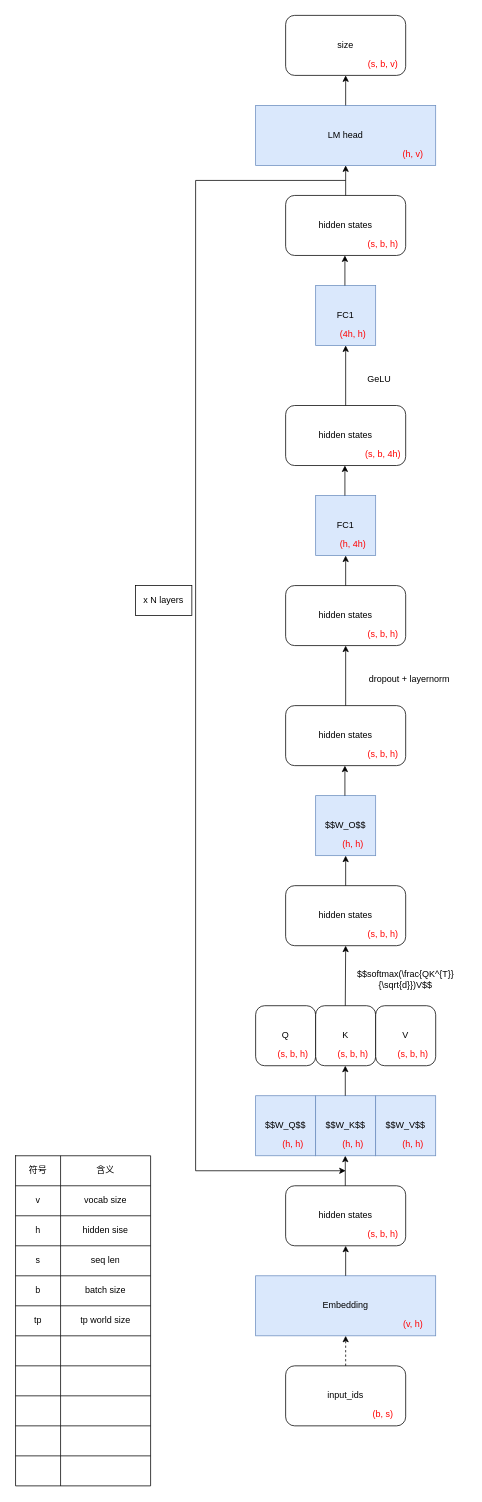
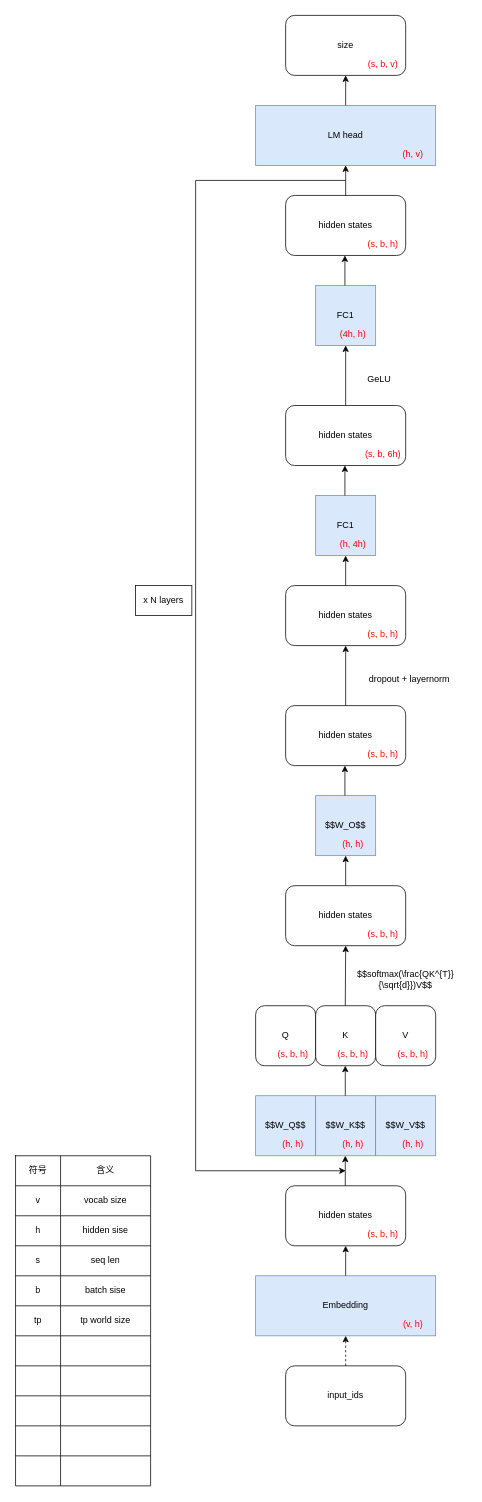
- <mxCell id="77" value="(s, b, 4h)" style="text;html=1;align=center;verticalAlign=middle;whiteSpace=wrap;rounded=0;fontColor=#FF0000;" vertex="1" parent="1"><mxGeometry x="480" y="590" width="60" height="30" as="geometry" /></mxCell>
+ <mxCell id="77" value="(s, b, 6h)" style="text;html=1;align=center;verticalAlign=middle;whiteSpace=wrap;rounded=0;fontColor=#FF0000;" vertex="1" parent="1"><mxGeometry x="480" y="590" width="60" height="30" as="geometry" /></mxCell>
- <mxCell id="20" value="batch size" style="shape=partialRectangle;html=1;whiteSpace=wrap;connectable=0;strokeColor=inherit;overflow=hidden;fillColor=none;top=0;left=0;bottom=0;right=0;pointerEvents=1;" vertex="1" parent="18"><mxGeometry x="60" width="120" height="40" as="geometry"><mxRectangle width="120" height="40" as="alternateBounds" /></mxGeometry></mxCell>
+ <mxCell id="20" value="batch sise" style="shape=partialRectangle;html=1;whiteSpace=wrap;connectable=0;strokeColor=inherit;overflow=hidden;fillColor=none;top=0;left=0;bottom=0;right=0;pointerEvents=1;" vertex="1" parent="18"><mxGeometry x="60" width="120" height="40" as="geometry"><mxRectangle width="120" height="40" as="alternateBounds" /></mxGeometry></mxCell>
- <mxCell id="40" value="(b, s)" style="text;html=1;align=center;verticalAlign=middle;whiteSpace=wrap;rounded=0;fontColor=#FF0000;" vertex="1" parent="1"><mxGeometry x="480" y="1870" width="60" height="30" as="geometry" /></mxCell>
